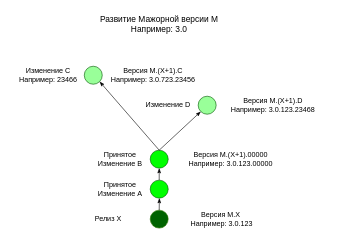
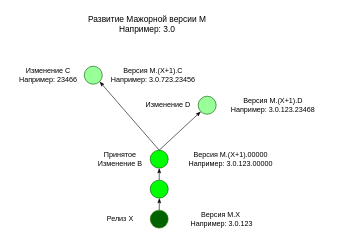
- <mxCell id="17" value="Развитие Мажорной версии M&lt;br style=&quot;font-size: 14px;&quot;&gt;Например: 3.0" style="text;html=1;strokeColor=none;fillColor=none;align=center;verticalAlign=middle;whiteSpace=wrap;rounded=0;fontSize=14;" vertex="1" parent="1"><mxGeometry x="155" y="20" width="220" height="40" as="geometry" /></mxCell>
+ <mxCell id="17" value="Развитие Мажорной версии M&lt;br style=&quot;font-size: 14px;&quot;&gt;Например: 3.0" style="text;html=1;strokeColor=none;fillColor=none;align=center;verticalAlign=middle;whiteSpace=wrap;rounded=0;fontSize=14;" vertex="1" parent="1"><mxGeometry x="135" y="20" width="220" height="40" as="geometry" /></mxCell>
- <mxCell id="9" value="Принятое&lt;br&gt;Изменение A" style="text;html=1;strokeColor=none;fillColor=none;align=center;verticalAlign=middle;whiteSpace=wrap;rounded=0;" parent="1" vertex="1"><mxGeometry x="160" y="300" width="80" height="30" as="geometry" /></mxCell>
- <mxCell id="11" value="Релиз X" style="text;html=1;strokeColor=none;fillColor=none;align=center;verticalAlign=middle;whiteSpace=wrap;rounded=0;" vertex="1" parent="1"><mxGeometry x="140" y="350" width="80" height="30" as="geometry" /></mxCell>
+ <mxCell id="11" value="Релиз X" style="text;html=1;strokeColor=none;fillColor=none;align=center;verticalAlign=middle;whiteSpace=wrap;rounded=0;" vertex="1" parent="1"><mxGeometry x="160" y="350" width="80" height="30" as="geometry" /></mxCell>
